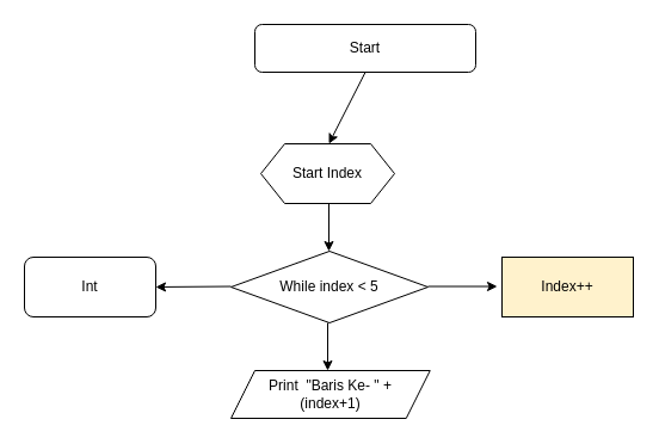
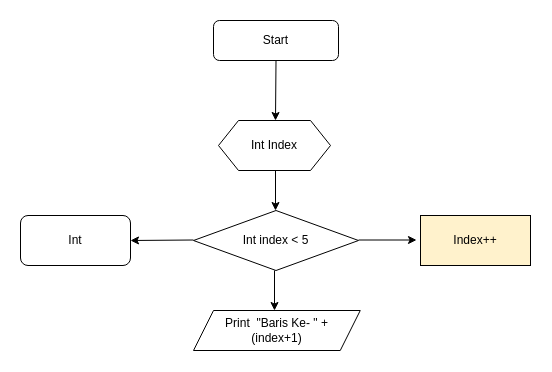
- <mxCell id="2" value="Start" style="rounded=1;whiteSpace=wrap;html=1;" parent="1" vertex="1"><mxGeometry x="213" y="20" width="185" height="40" as="geometry" /></mxCell>
+ <mxCell id="2" value="Start" style="rounded=1;whiteSpace=wrap;html=1;" parent="1" vertex="1"><mxGeometry x="213" y="20" width="125" height="40" as="geometry" /></mxCell>
- <mxCell id="12" value="Start Index" style="shape=hexagon;perimeter=hexagonPerimeter2;whiteSpace=wrap;html=1;fixedSize=1;" vertex="1" parent="1"><mxGeometry x="218" y="120" width="112" height="50" as="geometry" /></mxCell>
+ <mxCell id="12" value="Int Index" style="shape=hexagon;perimeter=hexagonPerimeter2;whiteSpace=wrap;html=1;fixedSize=1;" vertex="1" parent="1"><mxGeometry x="218" y="120" width="112" height="50" as="geometry" /></mxCell>
- <mxCell id="5" value="While index &amp;lt; 5" style="rhombus;whiteSpace=wrap;html=1;" parent="1" vertex="1"><mxGeometry x="193" y="210" width="165" height="60" as="geometry" /></mxCell>
+ <mxCell id="5" value="Int index &amp;lt; 5" style="rhombus;whiteSpace=wrap;html=1;" parent="1" vertex="1"><mxGeometry x="193" y="210" width="165" height="60" as="geometry" /></mxCell>
